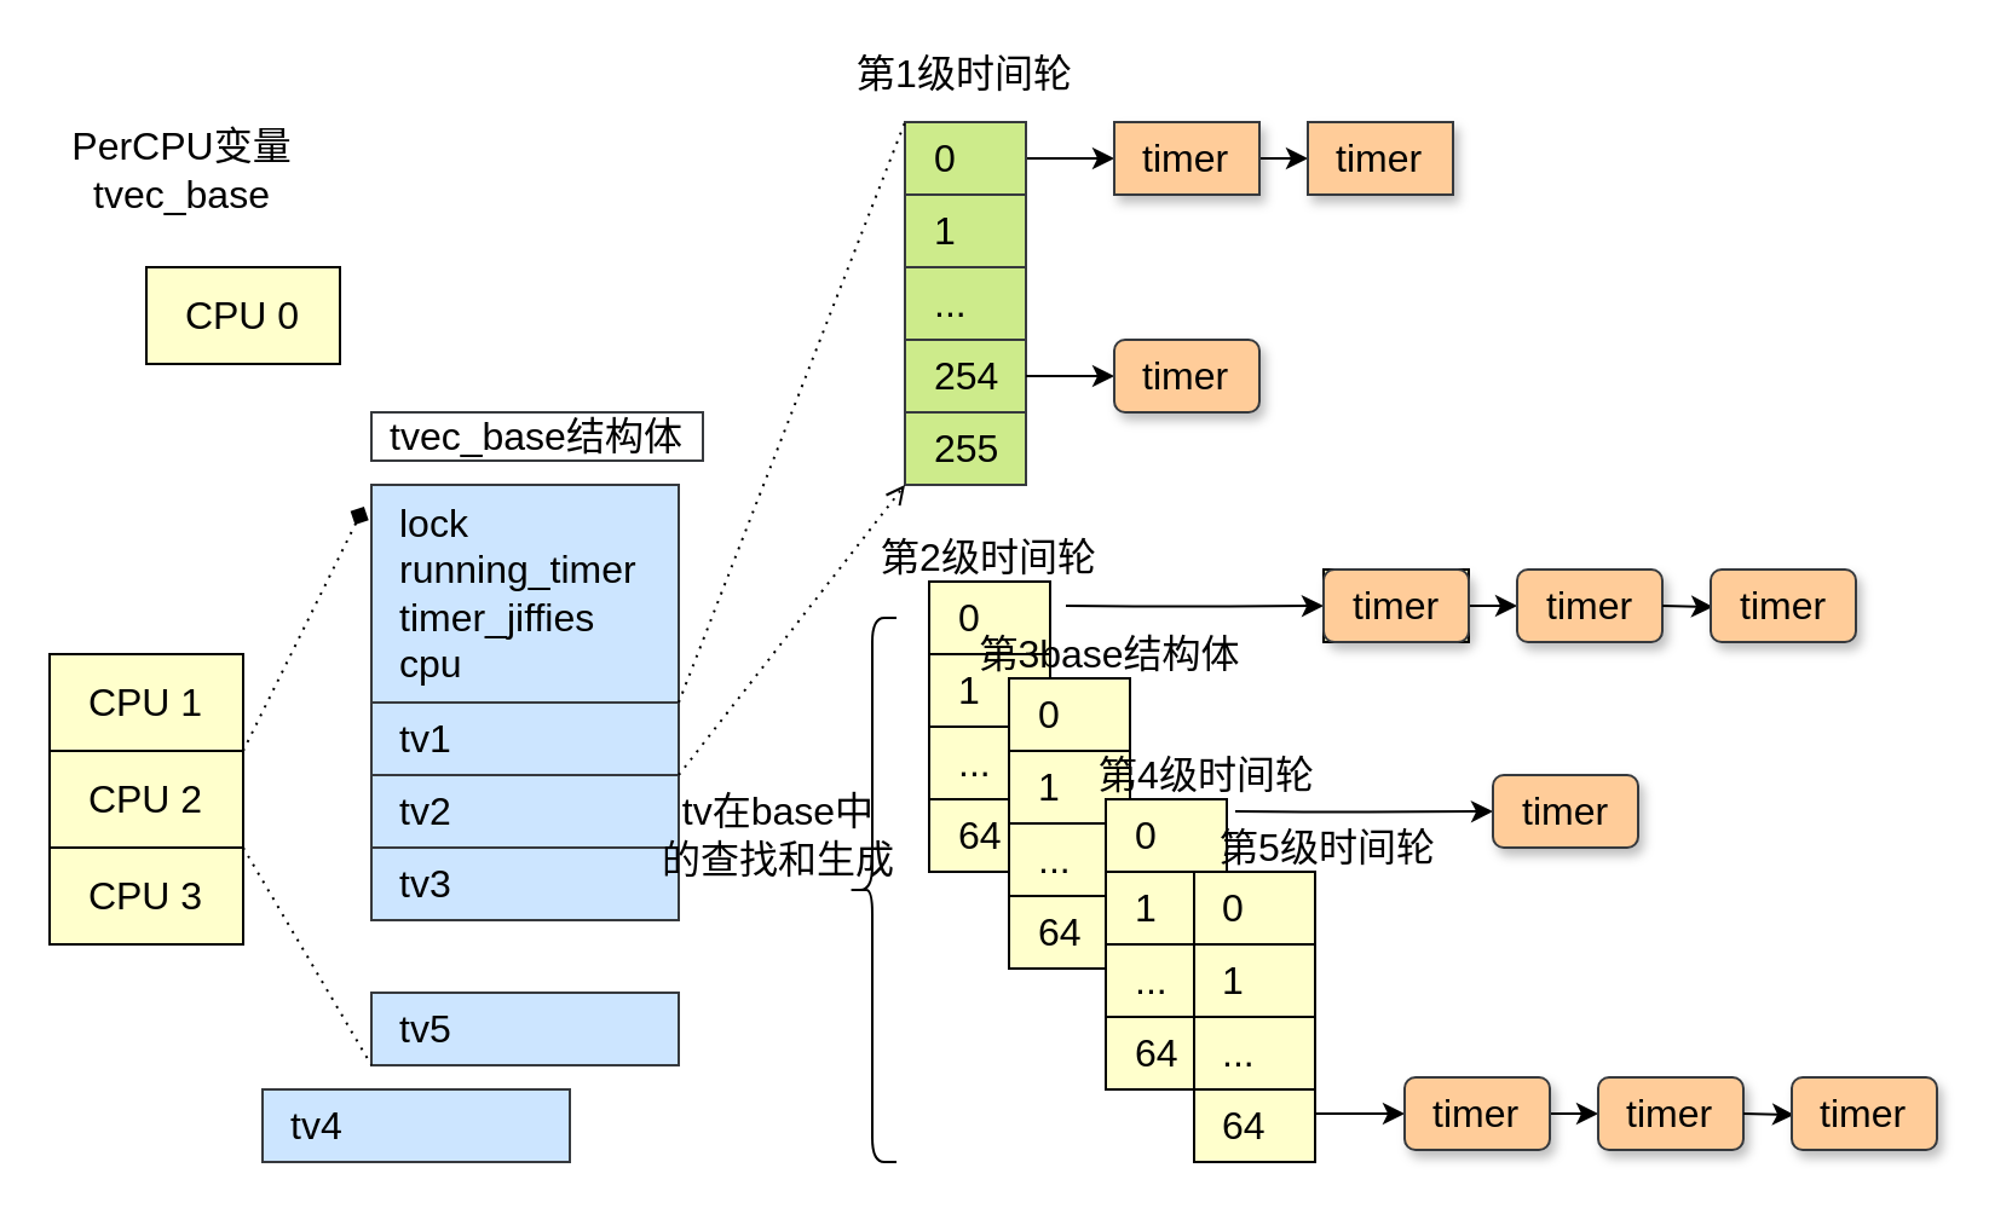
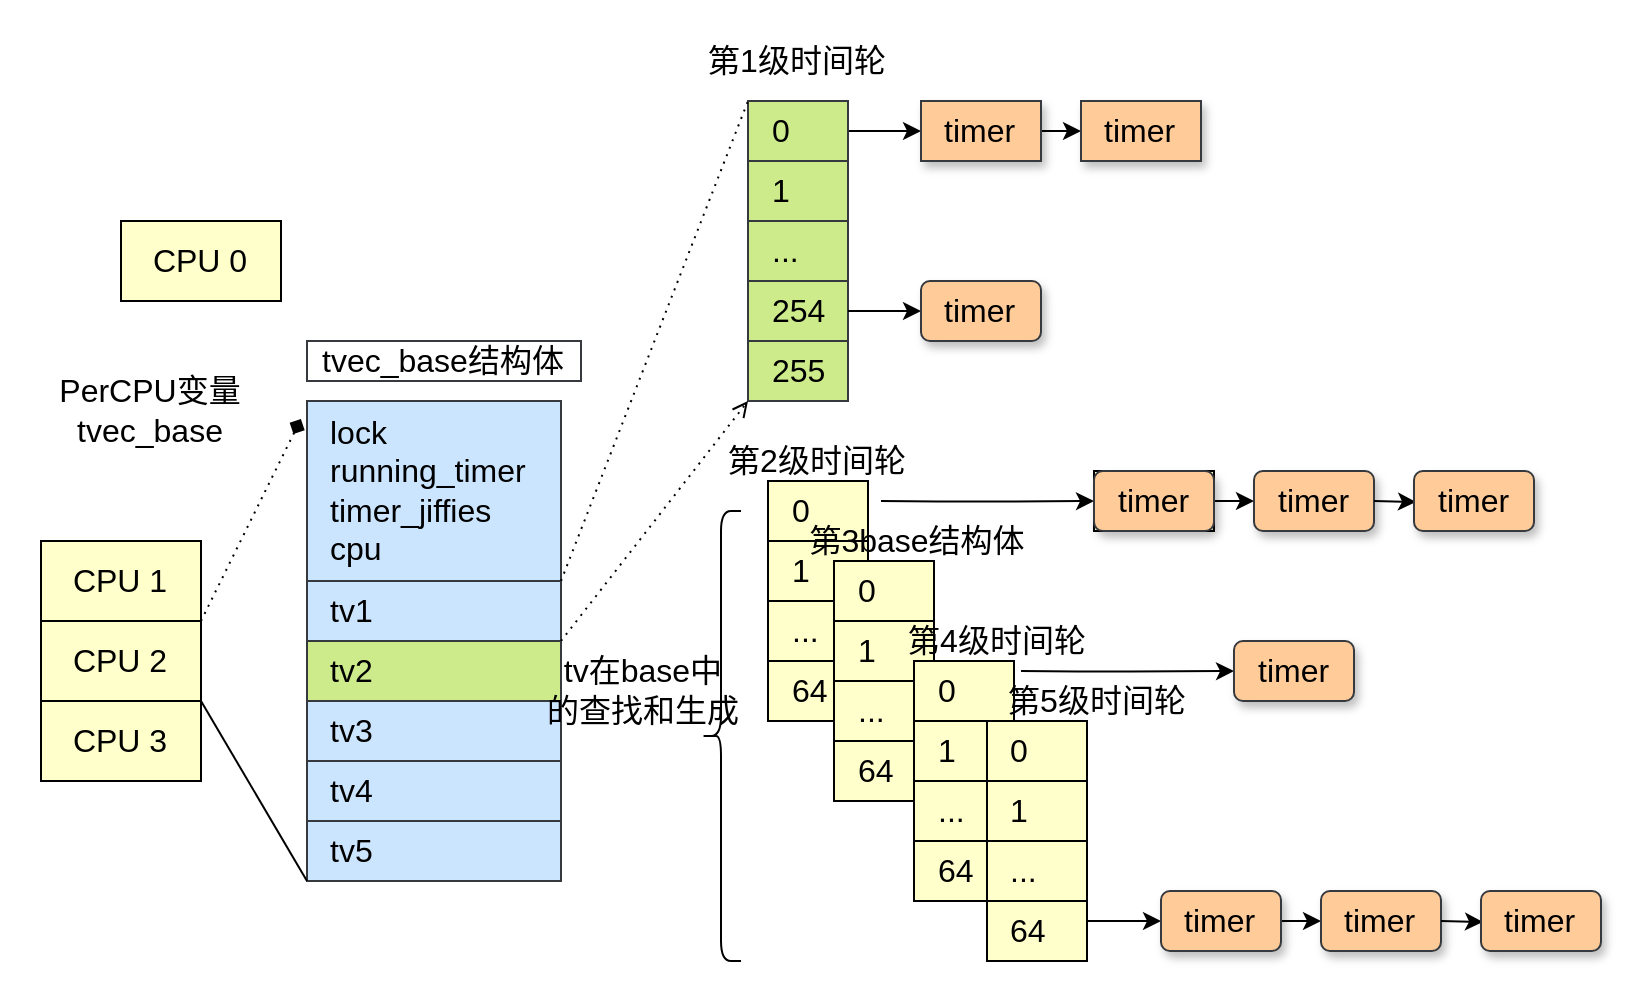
- <mxCell id="6" value="PerCPU变量tvec_base" style="text;html=1;strokeColor=none;fillColor=none;align=center;verticalAlign=middle;whiteSpace=wrap;rounded=0;fontSize=16;strokeWidth=1;" vertex="1" parent="1"><mxGeometry x="20" y="45" width="110" height="50" as="geometry" /></mxCell>
+ <mxCell id="6" value="PerCPU变量tvec_base" style="text;html=1;strokeColor=none;fillColor=none;align=center;verticalAlign=middle;whiteSpace=wrap;rounded=0;fontSize=16;strokeWidth=1;" vertex="1" parent="1"><mxGeometry y="180" width="110" height="50" as="geometry" x="20" /></mxCell>
- <mxCell id="9" value="tv2" style="whiteSpace=wrap;align=left;verticalAlign=middle;fontStyle=0;strokeWidth=1;fillColor=#cce5ff;fontSize=16;labelPosition=center;verticalLabelPosition=middle;spacingLeft=10;strokeColor=#36393d;" vertex="1" parent="1"><mxGeometry x="153" y="320" width="127" height="30" as="geometry" /></mxCell>
+ <mxCell id="9" value="tv2" style="whiteSpace=wrap;align=left;verticalAlign=middle;fontStyle=0;strokeWidth=1;fillColor=#cdeb8b;fontSize=16;labelPosition=center;verticalLabelPosition=middle;spacingLeft=10;strokeColor=#36393d;" vertex="1" parent="1"><mxGeometry x="153" y="320" width="127" height="30" as="geometry" /></mxCell>
- <mxCell id="15" value="" style="endArrow=none;dashed=1;html=1;dashPattern=1 3;strokeWidth=1;fontSize=16;exitX=1;exitY=0;exitDx=0;exitDy=0;entryX=0;entryY=1;entryDx=0;entryDy=0;" edge="1" parent="1" source="5" target="12"><mxGeometry width="50" height="50" relative="1" as="geometry"><mxPoint x="110" y="320" as="sourcePoint" /><mxPoint x="159.952" y="219" as="targetPoint" /></mxGeometry></mxCell>
+ <mxCell id="15" value="" style="endArrow=none;dashed=0;html=1;dashPattern=1 3;strokeWidth=1;fontSize=16;exitX=1;exitY=0;exitDx=0;exitDy=0;entryX=0;entryY=1;entryDx=0;entryDy=0;" edge="1" parent="1" source="5" target="12"><mxGeometry width="50" height="50" relative="1" as="geometry"><mxPoint x="110" y="320" as="sourcePoint" /><mxPoint x="159.952" y="219" as="targetPoint" /></mxGeometry></mxCell>
- <mxCell id="11" value="tv4" style="whiteSpace=wrap;align=left;verticalAlign=middle;fontStyle=0;strokeWidth=1;fillColor=#cce5ff;fontSize=16;labelPosition=center;verticalLabelPosition=middle;spacingLeft=10;strokeColor=#36393d;" vertex="1" parent="1"><mxGeometry x="108" y="450" width="127" height="30" as="geometry" /></mxCell>
+ <mxCell id="11" value="tv4" style="whiteSpace=wrap;align=left;verticalAlign=middle;fontStyle=0;strokeWidth=1;fillColor=#cce5ff;fontSize=16;labelPosition=center;verticalLabelPosition=middle;spacingLeft=10;strokeColor=#36393d;" vertex="1" parent="1"><mxGeometry x="153" y="380" width="127" height="30" as="geometry" /></mxCell>
